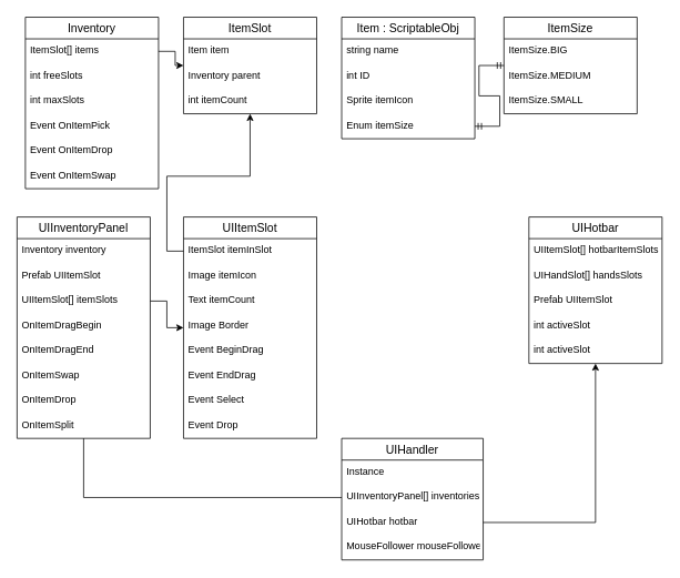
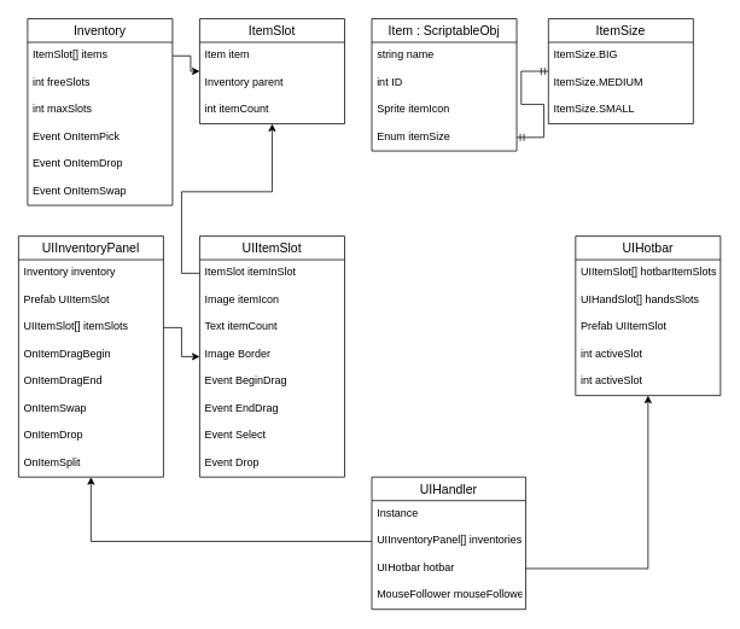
- <mxCell id="56" style="edgeStyle=orthogonalEdgeStyle;rounded=0;orthogonalLoop=1;jettySize=auto;html=1;endArrow=none;" edge="1" parent="1" source="30" target="19"><mxGeometry relative="1" as="geometry" /></mxCell>
+ <mxCell id="56" style="edgeStyle=orthogonalEdgeStyle;rounded=0;orthogonalLoop=1;jettySize=auto;html=1;" edge="1" parent="1" source="30" target="19"><mxGeometry relative="1" as="geometry" /></mxCell>
